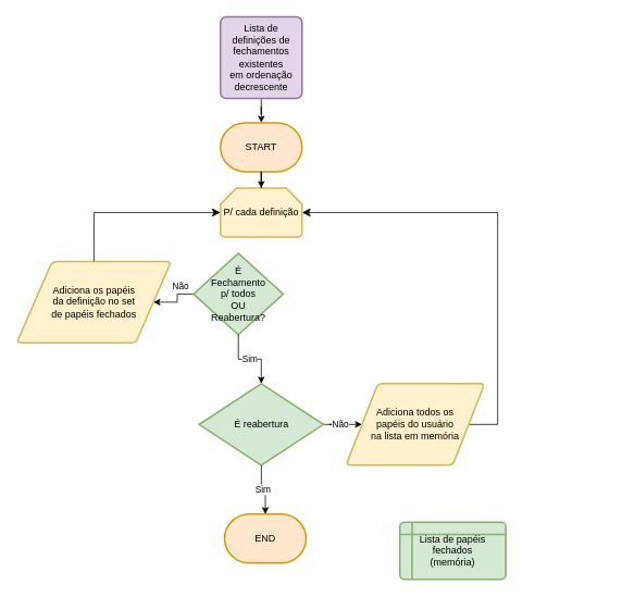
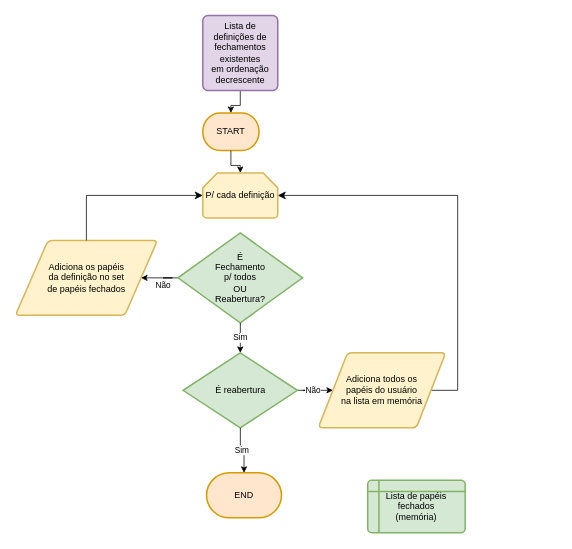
- <mxCell id="9" value="START" style="strokeWidth=2;html=1;shape=mxgraph.flowchart.terminator;whiteSpace=wrap;fillColor=#ffe6cc;strokeColor=#d79b00;" parent="1" vertex="1"><mxGeometry x="270.01" y="150" width="100" height="60" as="geometry" /></mxCell>
+ <mxCell id="9" value="START" style="strokeWidth=2;html=1;shape=mxgraph.flowchart.terminator;whiteSpace=wrap;fillColor=#ffe6cc;strokeColor=#d79b00;" parent="1" vertex="1"><mxGeometry x="270.01" y="150" width="75" height="50" as="geometry" /></mxCell>
- <mxCell id="3" value="É&lt;div&gt;Fechamento&lt;div&gt;p/ todos&lt;br&gt;OU&lt;br&gt;Reabertura?&lt;/div&gt;&lt;/div&gt;" style="strokeWidth=2;html=1;shape=mxgraph.flowchart.decision;whiteSpace=wrap;fillColor=#d5e8d4;strokeColor=#82b366;" parent="1" vertex="1"><mxGeometry x="236.88" y="310" width="110" height="100" as="geometry" /></mxCell>
+ <mxCell id="3" value="É&lt;div&gt;Fechamento&lt;div&gt;p/ todos&lt;br&gt;OU&lt;br&gt;Reabertura?&lt;/div&gt;&lt;/div&gt;" style="strokeWidth=2;html=1;shape=mxgraph.flowchart.decision;whiteSpace=wrap;fillColor=#d5e8d4;strokeColor=#82b366;" parent="1" vertex="1"><mxGeometry x="236.88" y="310" width="166.25" height="120" as="geometry" /></mxCell>
